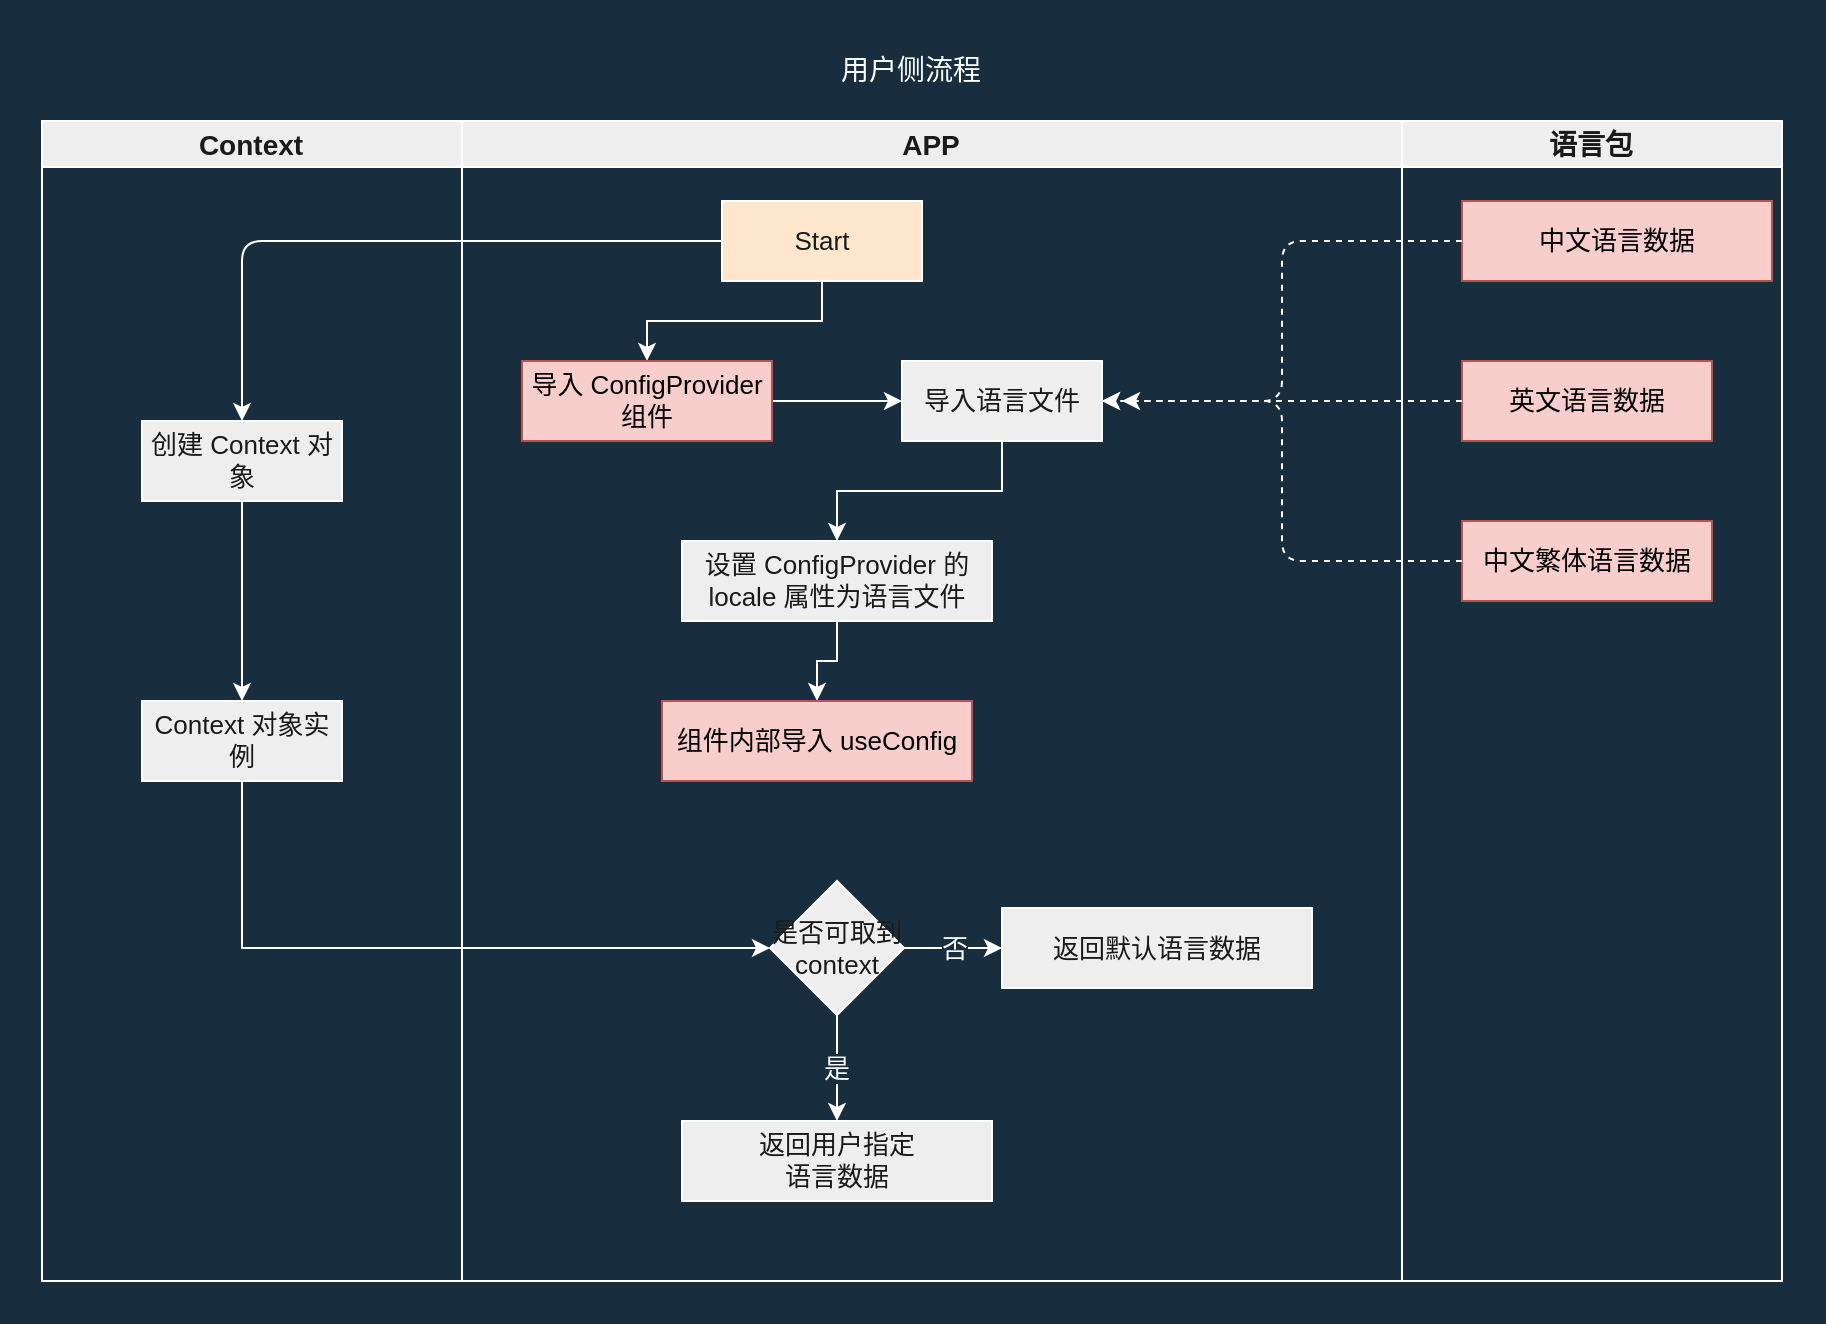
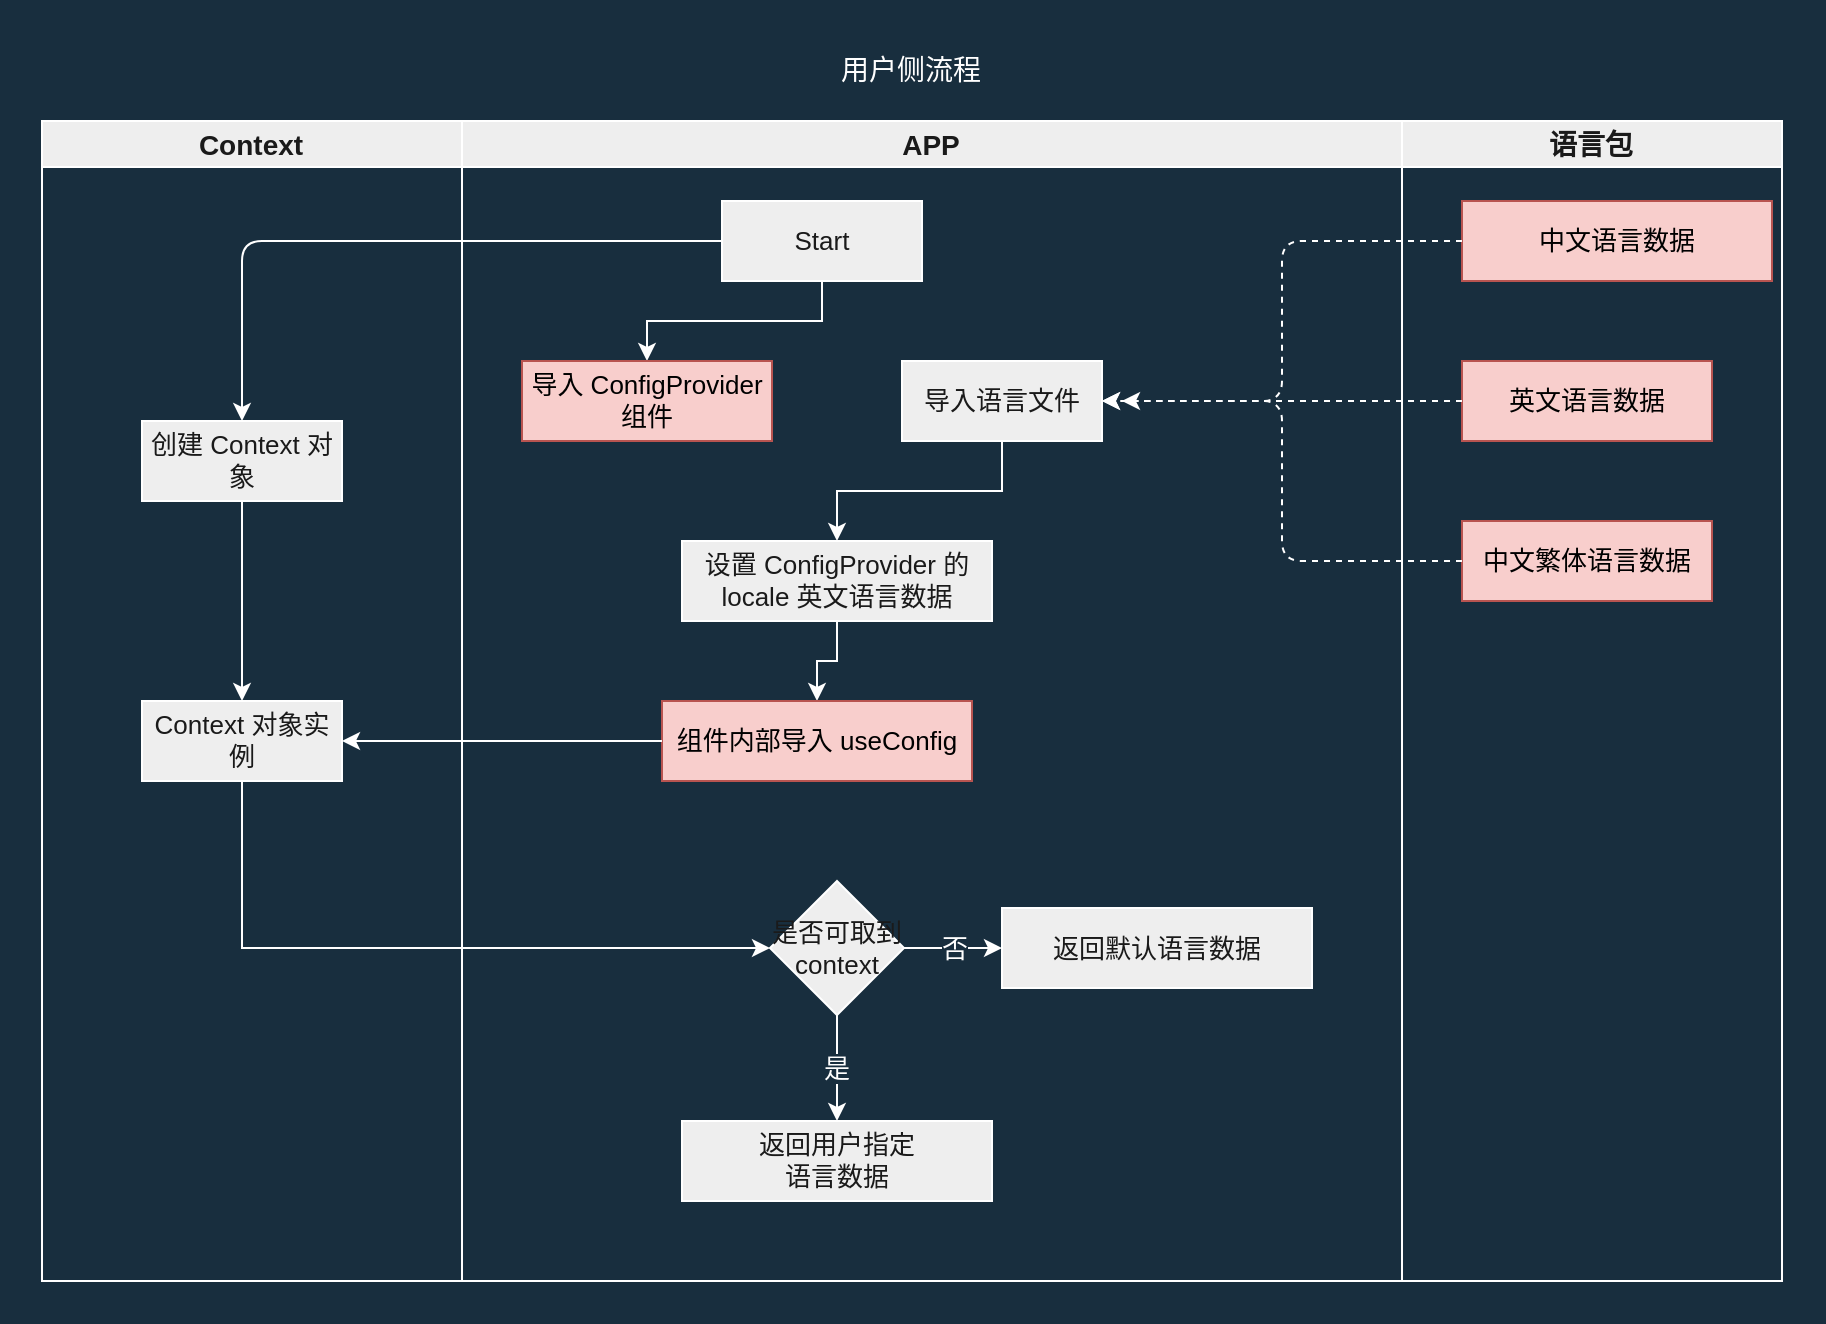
- <mxCell id="6" value="Start" style="whiteSpace=wrap;html=1;fontSize=13;fontStyle=0;fillColor=#ffe6cc;strokeColor=#FFFFFF;fontColor=#1A1A1A;" parent="4" vertex="1"><mxGeometry x="130" y="40" width="100" height="40" as="geometry" /></mxCell>
+ <mxCell id="6" value="Start" style="whiteSpace=wrap;html=1;fontSize=13;fontStyle=0;fillColor=#EEEEEE;strokeColor=#FFFFFF;fontColor=#1A1A1A;" parent="4" vertex="1"><mxGeometry x="130" y="40" width="100" height="40" as="geometry" /></mxCell>
- <mxCell id="7" style="edgeStyle=orthogonalEdgeStyle;rounded=0;orthogonalLoop=1;jettySize=auto;html=1;exitX=1;exitY=0.5;exitDx=0;exitDy=0;entryX=0;entryY=0.5;entryDx=0;entryDy=0;fontSize=13;fontStyle=0;labelBackgroundColor=#182E3E;strokeColor=#FFFFFF;fontColor=#FFFFFF;" parent="4" source="8" target="10" edge="1"><mxGeometry relative="1" as="geometry" /></mxCell>
- <mxCell id="12" value="设置 ConfigProvider 的 locale 属性为语言文件" style="whiteSpace=wrap;html=1;fontSize=13;fontStyle=0;fillColor=#EEEEEE;strokeColor=#FFFFFF;fontColor=#1A1A1A;" parent="4" vertex="1"><mxGeometry x="110" y="210" width="155" height="40" as="geometry" /></mxCell>
+ <mxCell id="12" value="设置 ConfigProvider 的 locale 英文语言数据" style="whiteSpace=wrap;html=1;fontSize=13;fontStyle=0;fillColor=#EEEEEE;strokeColor=#FFFFFF;fontColor=#1A1A1A;" parent="4" vertex="1"><mxGeometry x="110" y="210" width="155" height="40" as="geometry" /></mxCell>
+ <mxCell id="23" style="edgeStyle=orthogonalEdgeStyle;rounded=0;orthogonalLoop=1;jettySize=auto;html=1;exitX=0;exitY=0.5;exitDx=0;exitDy=0;entryX=1;entryY=0.5;entryDx=0;entryDy=0;fontSize=13;fontStyle=0;labelBackgroundColor=#182E3E;strokeColor=#FFFFFF;fontColor=#FFFFFF;" parent="3" source="13" target="22" edge="1"><mxGeometry relative="1" as="geometry" /></mxCell>
